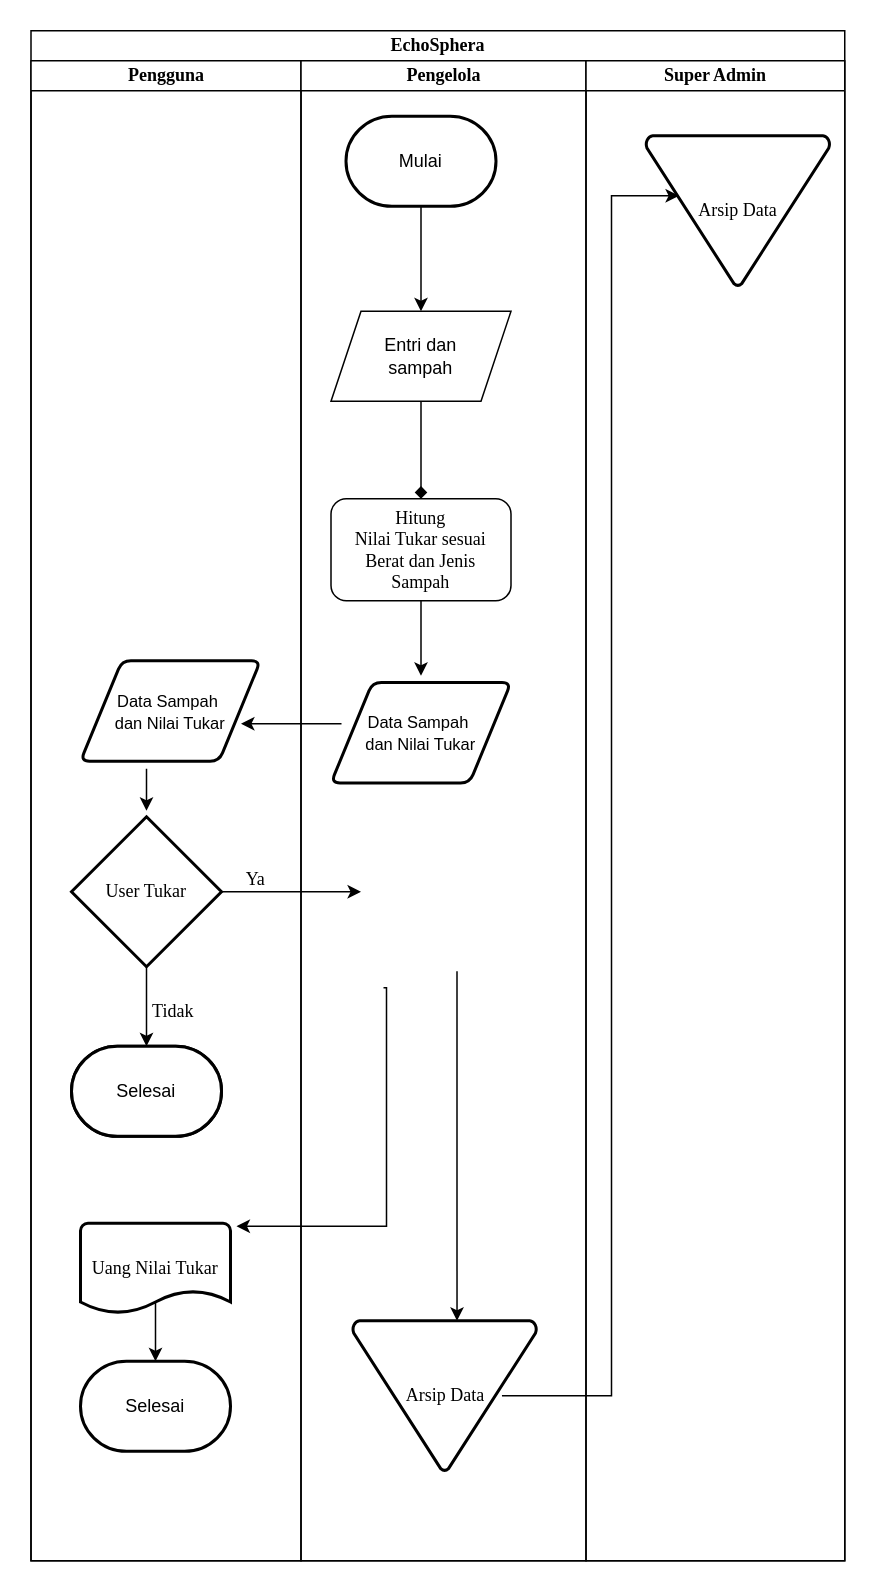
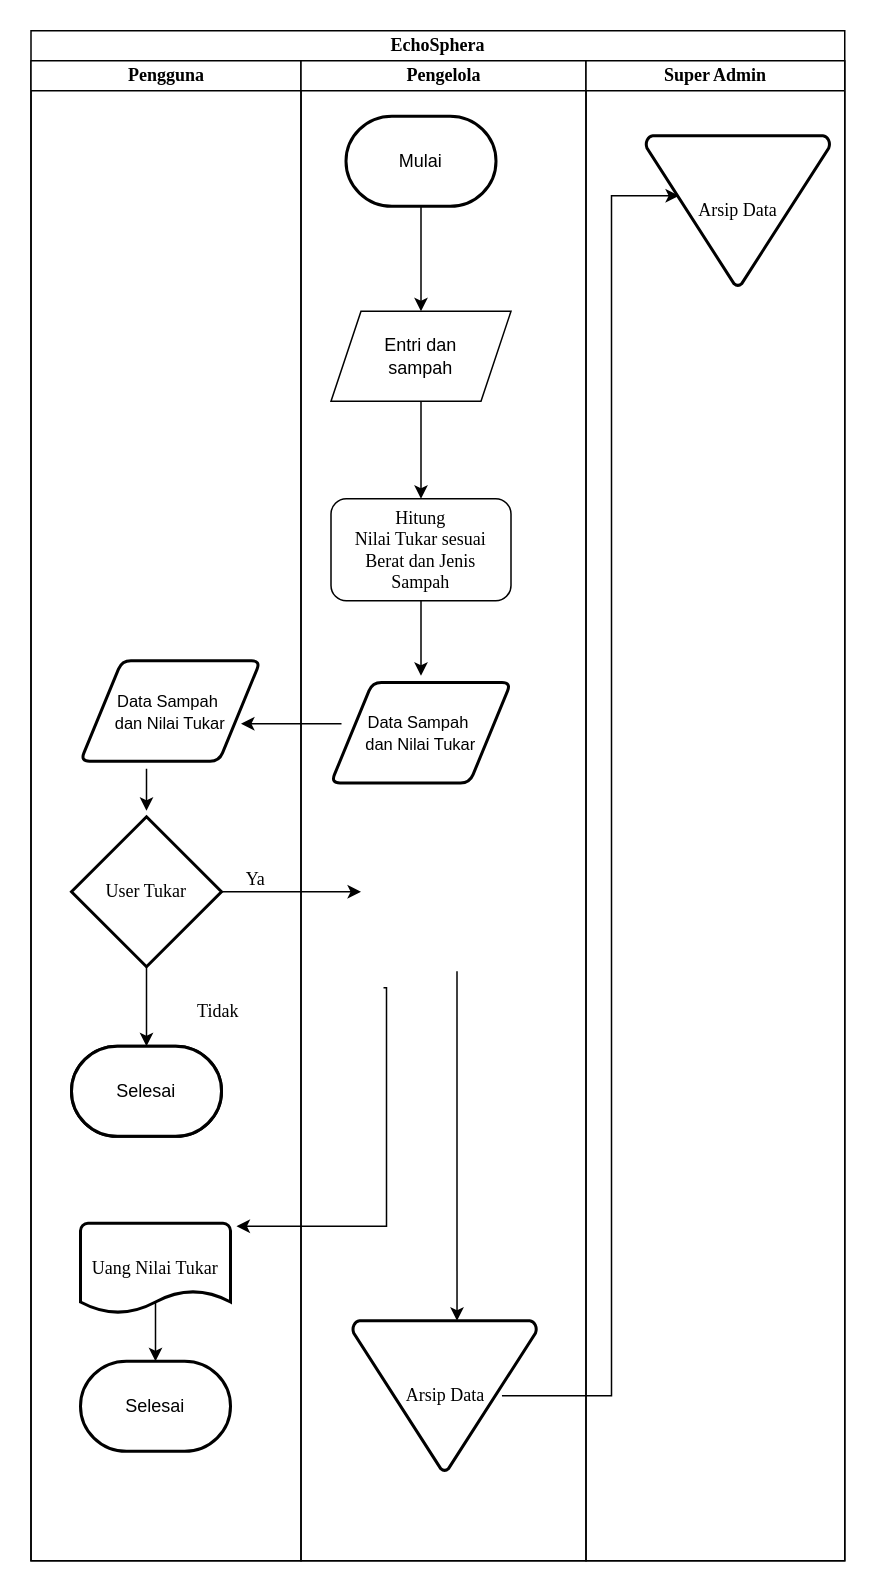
- <mxCell id="16" style="edgeStyle=orthogonalEdgeStyle;rounded=0;orthogonalLoop=1;jettySize=auto;html=1;fontFamily=Times New Roman;entryX=0.5;entryY=0;entryDx=0;entryDy=0;endArrow=diamond;" parent="15" source="26" edge="1" target="18"><mxGeometry relative="1" as="geometry"><mxPoint x="77" y="290" as="targetPoint" /><mxPoint x="77" y="250" as="sourcePoint" /></mxGeometry></mxCell>
+ <mxCell id="16" style="edgeStyle=orthogonalEdgeStyle;rounded=0;orthogonalLoop=1;jettySize=auto;html=1;fontFamily=Times New Roman;entryX=0.5;entryY=0;entryDx=0;entryDy=0;" parent="15" source="26" edge="1" target="18"><mxGeometry relative="1" as="geometry"><mxPoint x="77" y="290" as="targetPoint" /><mxPoint x="77" y="250" as="sourcePoint" /></mxGeometry></mxCell>
- <mxCell id="12" value="Tidak" style="text;html=1;align=center;verticalAlign=middle;whiteSpace=wrap;rounded=0;fontFamily=Times New Roman;" parent="3" vertex="1"><mxGeometry x="60" y="620" width="70" height="27" as="geometry" /></mxCell>
+ <mxCell id="12" value="Tidak" style="text;html=1;align=center;verticalAlign=middle;whiteSpace=wrap;rounded=0;fontFamily=Times New Roman;" parent="3" vertex="1"><mxGeometry x="90" y="620" width="70" height="27" as="geometry" /></mxCell>
